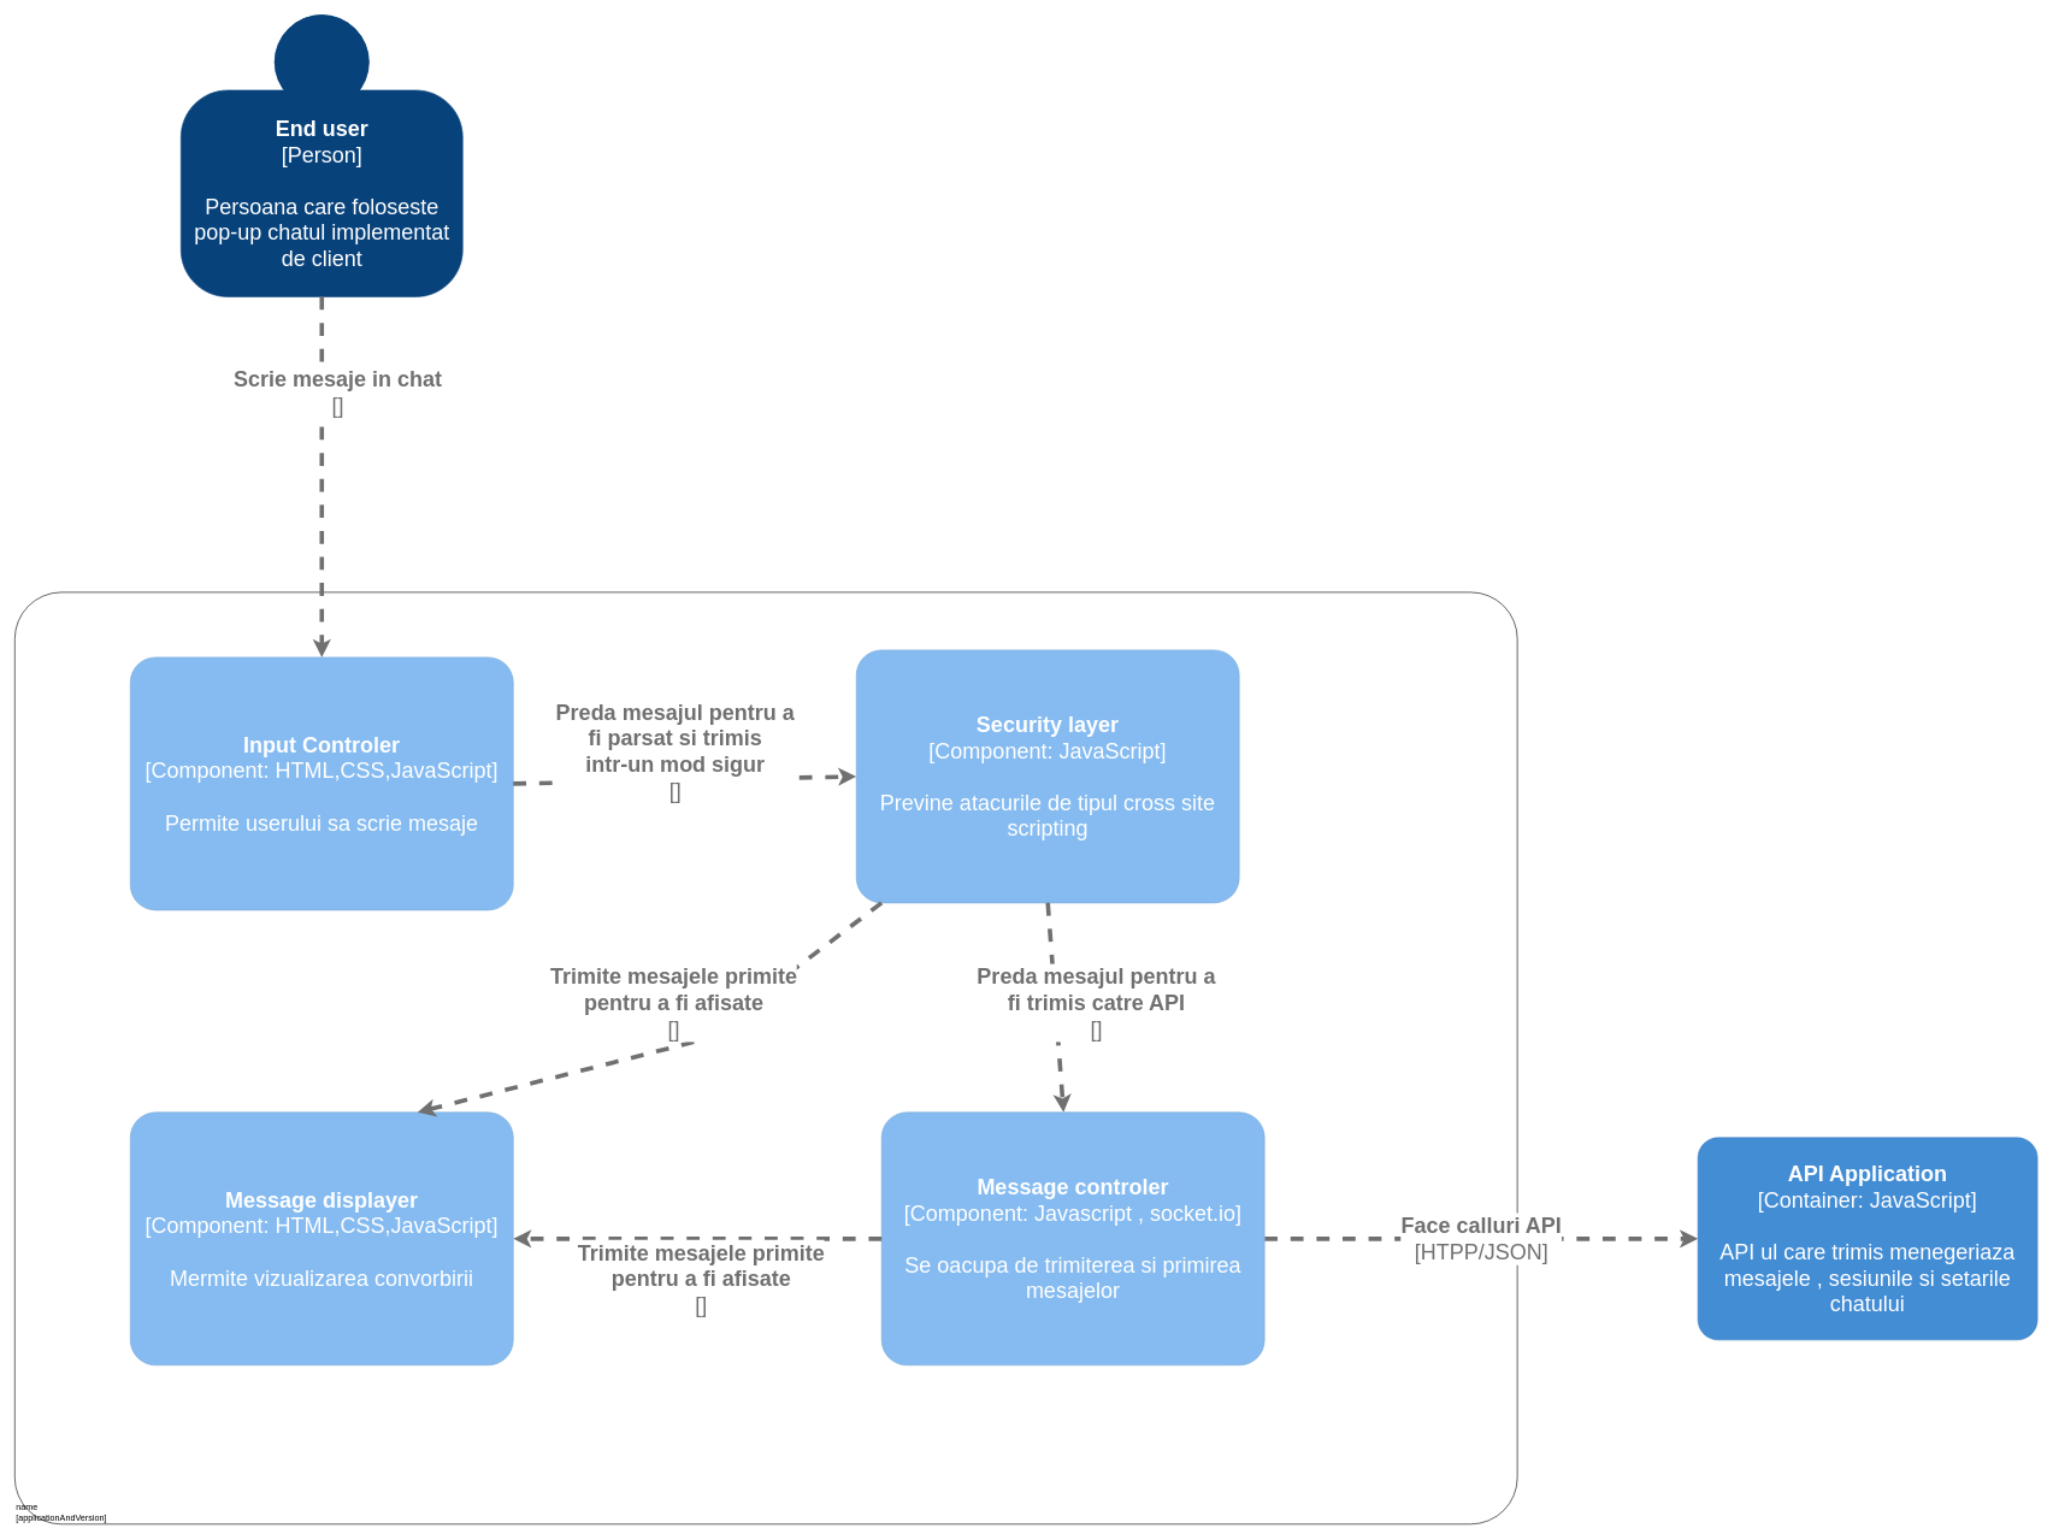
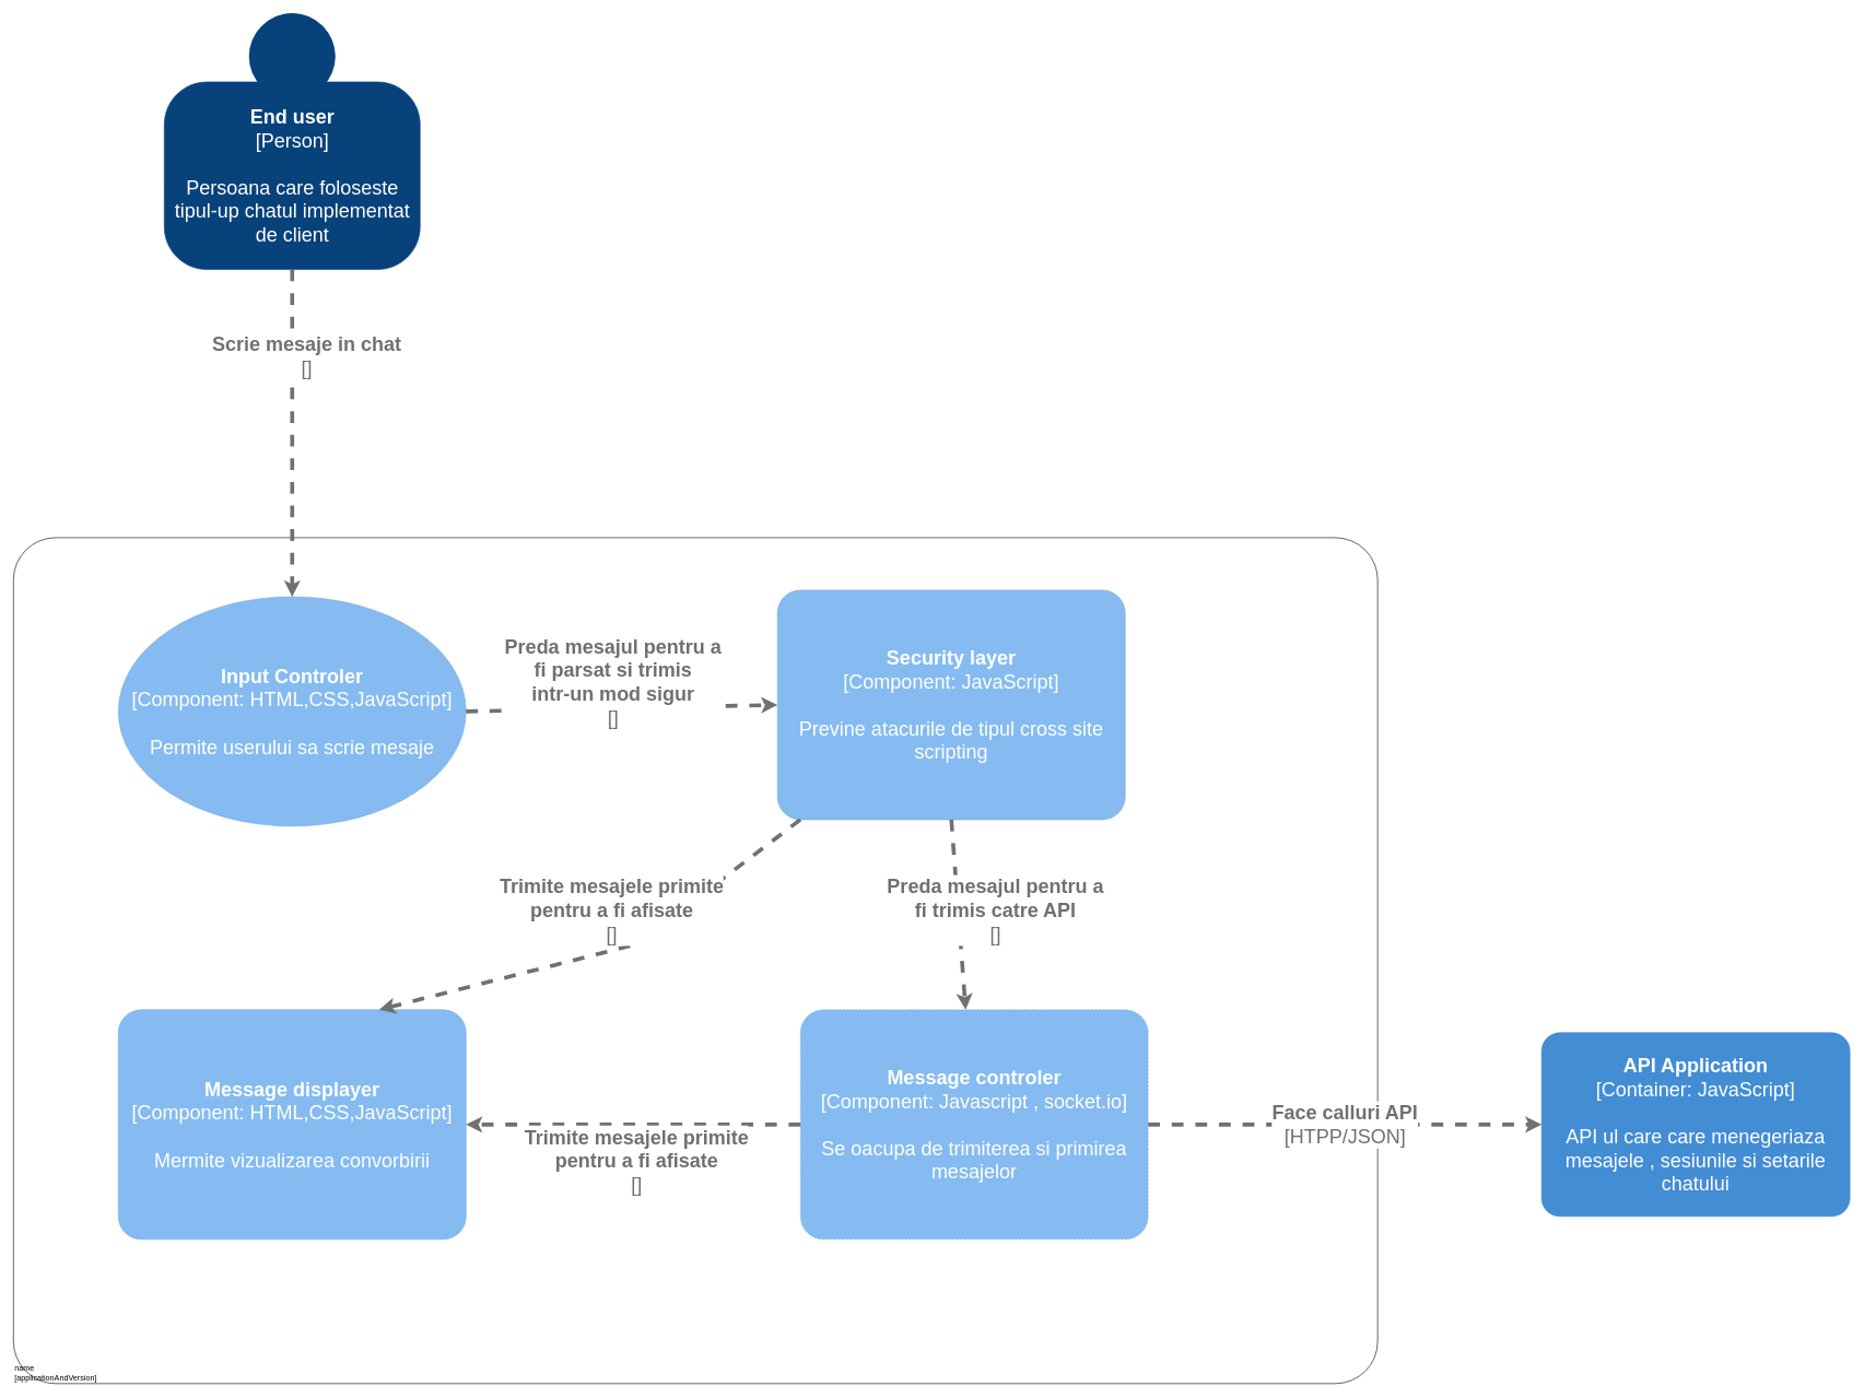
- <mxCell id="3" value="&lt;b style=&quot;font-size: 30px;&quot;&gt;End user&lt;/b&gt;&lt;div style=&quot;font-size: 30px;&quot;&gt;[Person]&lt;/div&gt;&lt;br style=&quot;font-size: 30px;&quot;&gt;&lt;div style=&quot;font-size: 30px;&quot;&gt;Persoana care foloseste&#10;pop-up chatul implementat&#10; de client&lt;/div&gt;" style="html=1;dashed=0;whitespace=wrap;shape=mxgraph.c4.person;align=center;metaEdit=1;points=[[0.5,0,0],[1,0.5,0],[1,0.75,0],[0.75,1,0],[0.5,1,0],[0.25,1,0],[0,0.75,0],[0,0.5,0]];metaData={&quot;c4Type&quot;:{&quot;editable&quot;:false}};labelBackgroundColor=none;flipH=1;flipV=0;fillColor=#08427B;strokeColor=#08427B;fontColor=#FFFFFF;fontSize=30;" vertex="1" parent="1"><mxGeometry x="249.99" y="20" width="390.01" height="390" as="geometry" /></mxCell>
+ <mxCell id="3" value="&lt;b style=&quot;font-size: 30px;&quot;&gt;End user&lt;/b&gt;&lt;div style=&quot;font-size: 30px;&quot;&gt;[Person]&lt;/div&gt;&lt;br style=&quot;font-size: 30px;&quot;&gt;&lt;div style=&quot;font-size: 30px;&quot;&gt;Persoana care foloseste&#10;tipul-up chatul implementat&#10; de client&lt;/div&gt;" style="html=1;dashed=0;whitespace=wrap;shape=mxgraph.c4.person;align=center;metaEdit=1;points=[[0.5,0,0],[1,0.5,0],[1,0.75,0],[0.75,1,0],[0.5,1,0],[0.25,1,0],[0,0.75,0],[0,0.5,0]];metaData={&quot;c4Type&quot;:{&quot;editable&quot;:false}};labelBackgroundColor=none;flipH=1;flipV=0;fillColor=#08427B;strokeColor=#08427B;fontColor=#FFFFFF;fontSize=30;" vertex="1" parent="1"><mxGeometry x="249.99" y="20" width="390.01" height="390" as="geometry" /></mxCell>
- <mxCell id="7" value="&lt;b style=&quot;font-size: 30px;&quot;&gt;Input Controler&lt;/b&gt;&lt;div style=&quot;font-size: 30px;&quot;&gt;[Component: HTML,CSS,JavaScript]&lt;/div&gt;&lt;br style=&quot;font-size: 30px;&quot;&gt;&lt;div style=&quot;font-size: 30px;&quot;&gt;Permite userului sa scrie mesaje&lt;/div&gt;" style="rounded=1;whiteSpace=wrap;html=1;labelBackgroundColor=none;fillColor=#85BBF0;fontColor=#ffffff;align=center;arcSize=10;strokeColor=#78A8D8;metaEdit=1;metaData={&quot;c4Type&quot;:{&quot;editable&quot;:false}};points=[[0.25,0,0],[0.5,0,0],[0.75,0,0],[1,0.25,0],[1,0.5,0],[1,0.75,0],[0.75,1,0],[0.5,1,0],[0.25,1,0],[0,0.75,0],[0,0.5,0],[0,0.25,0]];fontSize=30;" vertex="1" parent="1"><mxGeometry x="180" y="909" width="530" height="350" as="geometry" /></mxCell>
+ <mxCell id="7" value="&lt;b style=&quot;font-size: 30px;&quot;&gt;Input Controler&lt;/b&gt;&lt;div style=&quot;font-size: 30px;&quot;&gt;[Component: HTML,CSS,JavaScript]&lt;/div&gt;&lt;br style=&quot;font-size: 30px;&quot;&gt;&lt;div style=&quot;font-size: 30px;&quot;&gt;Permite userului sa scrie mesaje&lt;/div&gt;" style="ellipse;whiteSpace=wrap;html=1;labelBackgroundColor=none;fillColor=#85BBF0;fontColor=#ffffff;align=center;arcSize=10;strokeColor=#78A8D8;metaEdit=1;metaData={&quot;c4Type&quot;:{&quot;editable&quot;:false}};points=[[0.25,0,0],[0.5,0,0],[0.75,0,0],[1,0.25,0],[1,0.5,0],[1,0.75,0],[0.75,1,0],[0.5,1,0],[0.25,1,0],[0,0.75,0],[0,0.5,0],[0,0.25,0]];fontSize=30;" vertex="1" parent="1"><mxGeometry x="180" y="909" width="530" height="350" as="geometry" /></mxCell>
- <mxCell id="8" value="&lt;b style=&quot;font-size: 30px;&quot;&gt;Message controler&lt;/b&gt;&lt;div style=&quot;font-size: 30px;&quot;&gt;[Component: Javascript , socket.io]&lt;/div&gt;&lt;br style=&quot;font-size: 30px;&quot;&gt;&lt;div style=&quot;font-size: 30px;&quot;&gt;Se oacupa de trimiterea si primirea mesajelor&lt;/div&gt;" style="rounded=1;whiteSpace=wrap;html=1;labelBackgroundColor=none;fillColor=#85BBF0;fontColor=#ffffff;align=center;arcSize=10;strokeColor=#78A8D8;metaEdit=1;metaData={&quot;c4Type&quot;:{&quot;editable&quot;:false}};points=[[0.25,0,0],[0.5,0,0],[0.75,0,0],[1,0.25,0],[1,0.5,0],[1,0.75,0],[0.75,1,0],[0.5,1,0],[0.25,1,0],[0,0.75,0],[0,0.5,0],[0,0.25,0]];fontSize=30;" vertex="1" parent="1"><mxGeometry x="1220" y="1539" width="530" height="350" as="geometry" /></mxCell>
+ <mxCell id="8" value="&lt;b style=&quot;font-size: 30px;&quot;&gt;Message controler&lt;/b&gt;&lt;div style=&quot;font-size: 30px;&quot;&gt;[Component: Javascript , socket.io]&lt;/div&gt;&lt;br style=&quot;font-size: 30px;&quot;&gt;&lt;div style=&quot;font-size: 30px;&quot;&gt;Se oacupa de trimiterea si primirea mesajelor&lt;/div&gt;" style="rounded=1;whiteSpace=wrap;html=1;labelBackgroundColor=none;fillColor=#85BBF0;fontColor=#ffffff;align=center;arcSize=10;strokeColor=#78A8D8;metaEdit=1;metaData={&quot;c4Type&quot;:{&quot;editable&quot;:false}};points=[[0.25,0,0],[0.5,0,0],[0.75,0,0],[1,0.25,0],[1,0.5,0],[1,0.75,0],[0.75,1,0],[0.5,1,0],[0.25,1,0],[0,0.75,0],[0,0.5,0],[0,0.25,0]];fontSize=30;dashed=1;" vertex="1" parent="1"><mxGeometry x="1220" y="1539" width="530" height="350" as="geometry" /></mxCell>
- <mxCell id="5" value="&lt;b style=&quot;font-size: 30px;&quot;&gt;API Application&lt;/b&gt;&lt;div style=&quot;font-size: 30px;&quot;&gt;[Container: JavaScript]&lt;/div&gt;&lt;br style=&quot;font-size: 30px;&quot;&gt;&lt;div style=&quot;font-size: 30px;&quot;&gt;API ul care trimis menegeriaza mesajele , sesiunile si setarile chatului&lt;/div&gt;" style="rounded=1;whiteSpace=wrap;html=1;labelBackgroundColor=none;fillColor=#438DD5;fontColor=#ffffff;align=center;arcSize=10;strokeColor=#3C7FC0;metaEdit=1;metaData={&quot;c4Type&quot;:{&quot;editable&quot;:false}};points=[[0.25,0,0],[0.5,0,0],[0.75,0,0],[1,0.25,0],[1,0.5,0],[1,0.75,0],[0.75,1,0],[0.5,1,0],[0.25,1,0],[0,0.75,0],[0,0.5,0],[0,0.25,0]];fontSize=30;" vertex="1" parent="1"><mxGeometry x="2350" y="1574" width="470" height="280" as="geometry" /></mxCell>
+ <mxCell id="5" value="&lt;b style=&quot;font-size: 30px;&quot;&gt;API Application&lt;/b&gt;&lt;div style=&quot;font-size: 30px;&quot;&gt;[Container: JavaScript]&lt;/div&gt;&lt;br style=&quot;font-size: 30px;&quot;&gt;&lt;div style=&quot;font-size: 30px;&quot;&gt;API ul care care menegeriaza mesajele , sesiunile si setarile chatului&lt;/div&gt;" style="rounded=1;whiteSpace=wrap;html=1;labelBackgroundColor=none;fillColor=#438DD5;fontColor=#ffffff;align=center;arcSize=10;strokeColor=#3C7FC0;metaEdit=1;metaData={&quot;c4Type&quot;:{&quot;editable&quot;:false}};points=[[0.25,0,0],[0.5,0,0],[0.75,0,0],[1,0.25,0],[1,0.5,0],[1,0.75,0],[0.75,1,0],[0.5,1,0],[0.25,1,0],[0,0.75,0],[0,0.5,0],[0,0.25,0]];fontSize=30;" vertex="1" parent="1"><mxGeometry x="2350" y="1574" width="470" height="280" as="geometry" /></mxCell>
